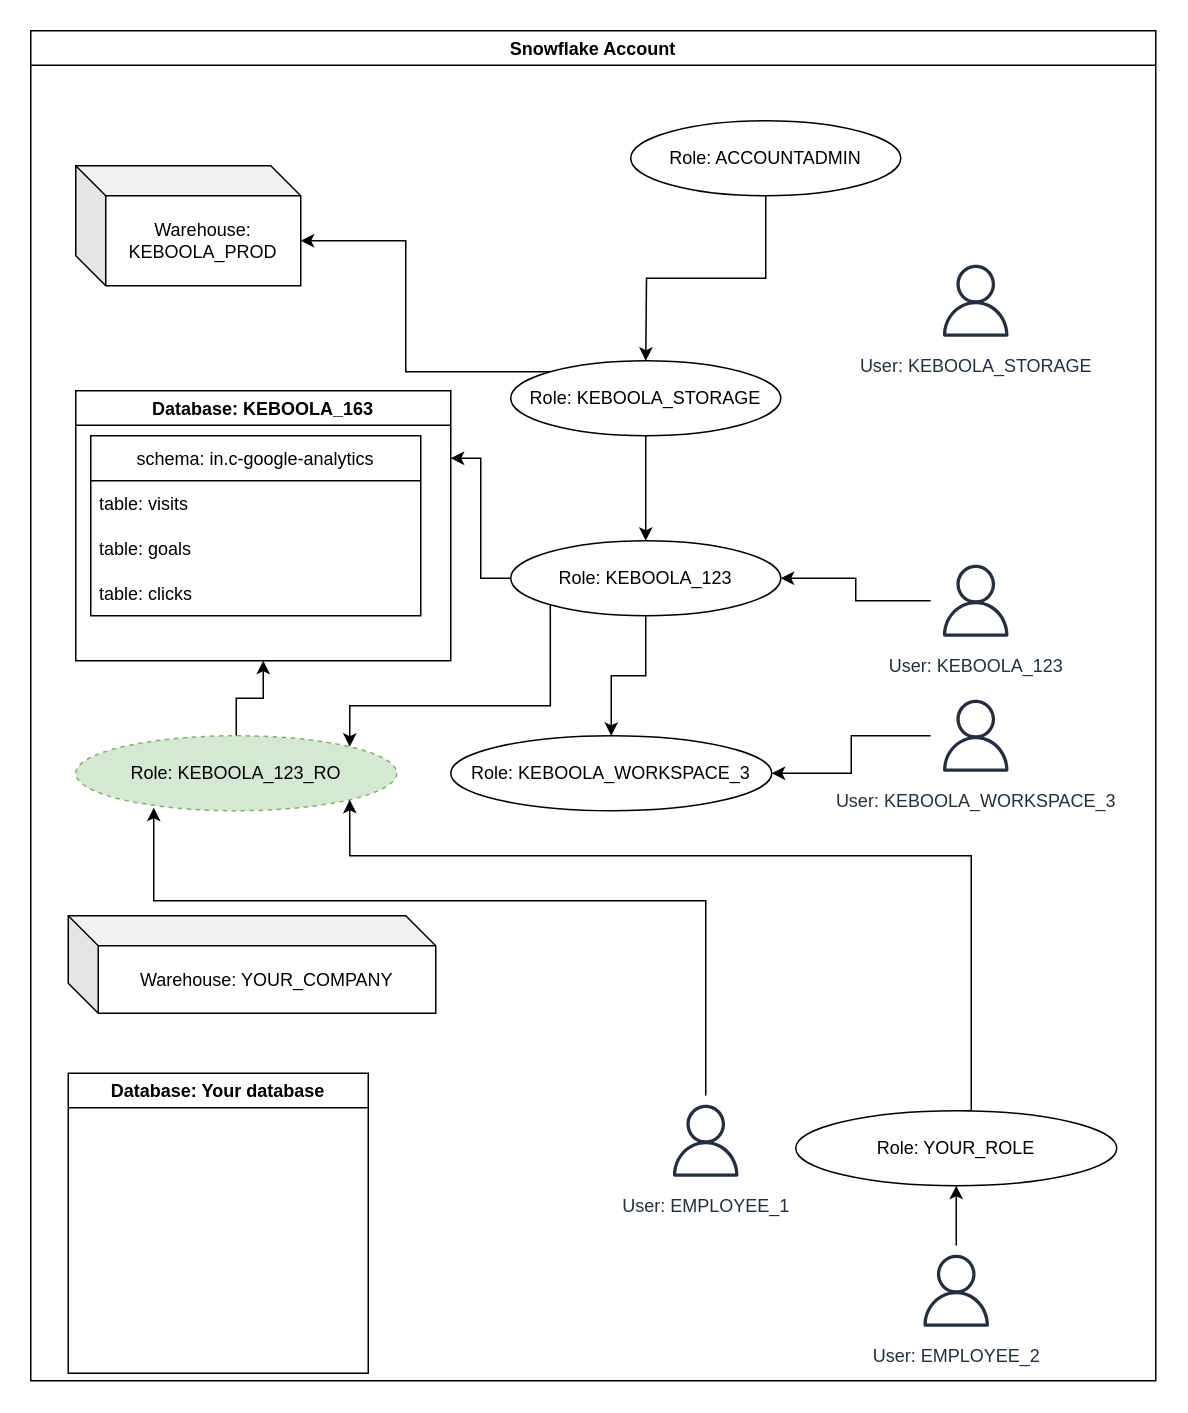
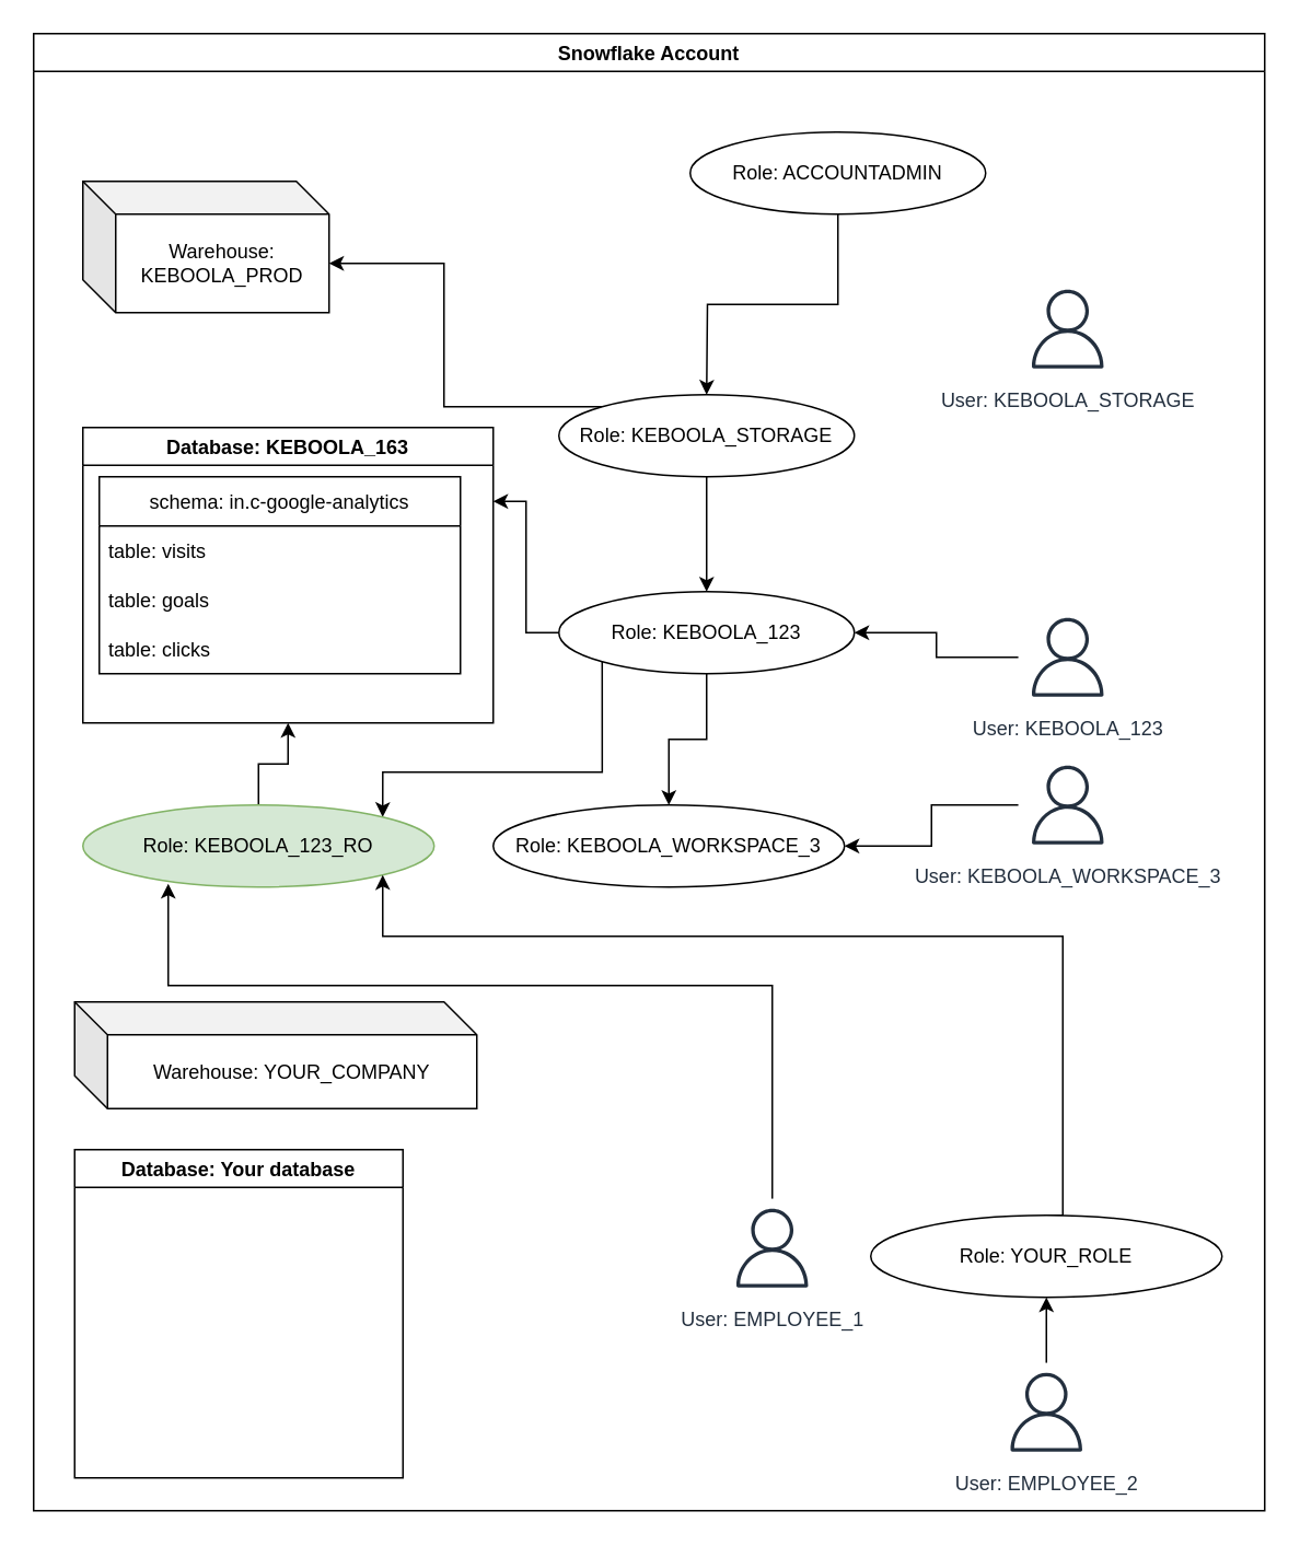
- <mxCell id="28" value="Role: KEBOOLA_123_RO" style="ellipse;whiteSpace=wrap;html=1;fillColor=#d5e8d4;strokeColor=#82b366;sketch=0;dashed=1;" vertex="1" parent="2"><mxGeometry x="30" y="470" width="214" height="50" as="geometry" /></mxCell>
+ <mxCell id="28" value="Role: KEBOOLA_123_RO" style="ellipse;whiteSpace=wrap;html=1;fillColor=#d5e8d4;strokeColor=#82b366;sketch=0;" vertex="1" parent="2"><mxGeometry x="30" y="470" width="214" height="50" as="geometry" /></mxCell>
- <mxCell id="26" value="Database: Your database" style="swimlane;sketch=0;" vertex="1" parent="2"><mxGeometry x="25" y="695" width="200" height="200" as="geometry" /></mxCell>
+ <mxCell id="26" value="Database: Your database" style="swimlane;sketch=0;" vertex="1" parent="2"><mxGeometry x="25" y="680" width="200" height="200" as="geometry" /></mxCell>
